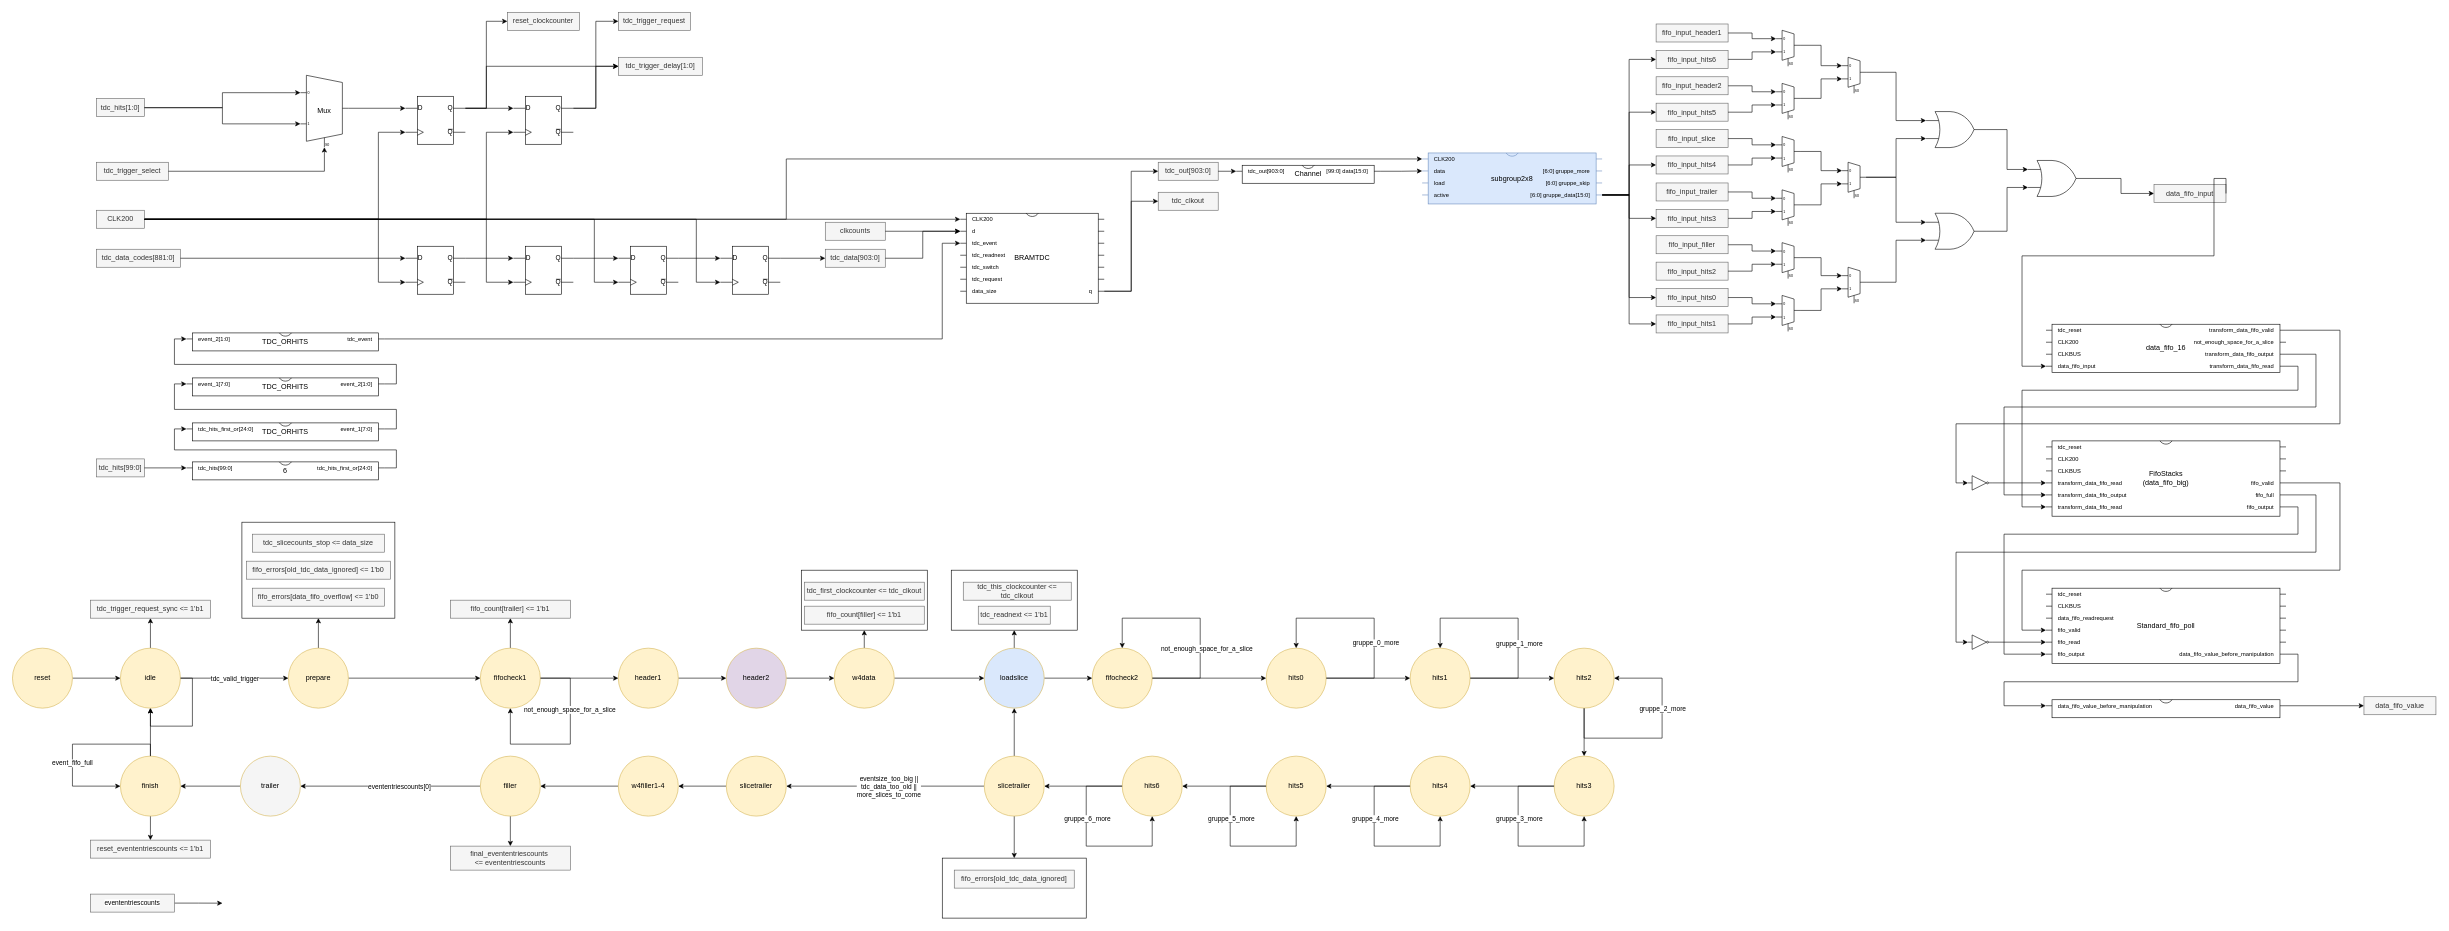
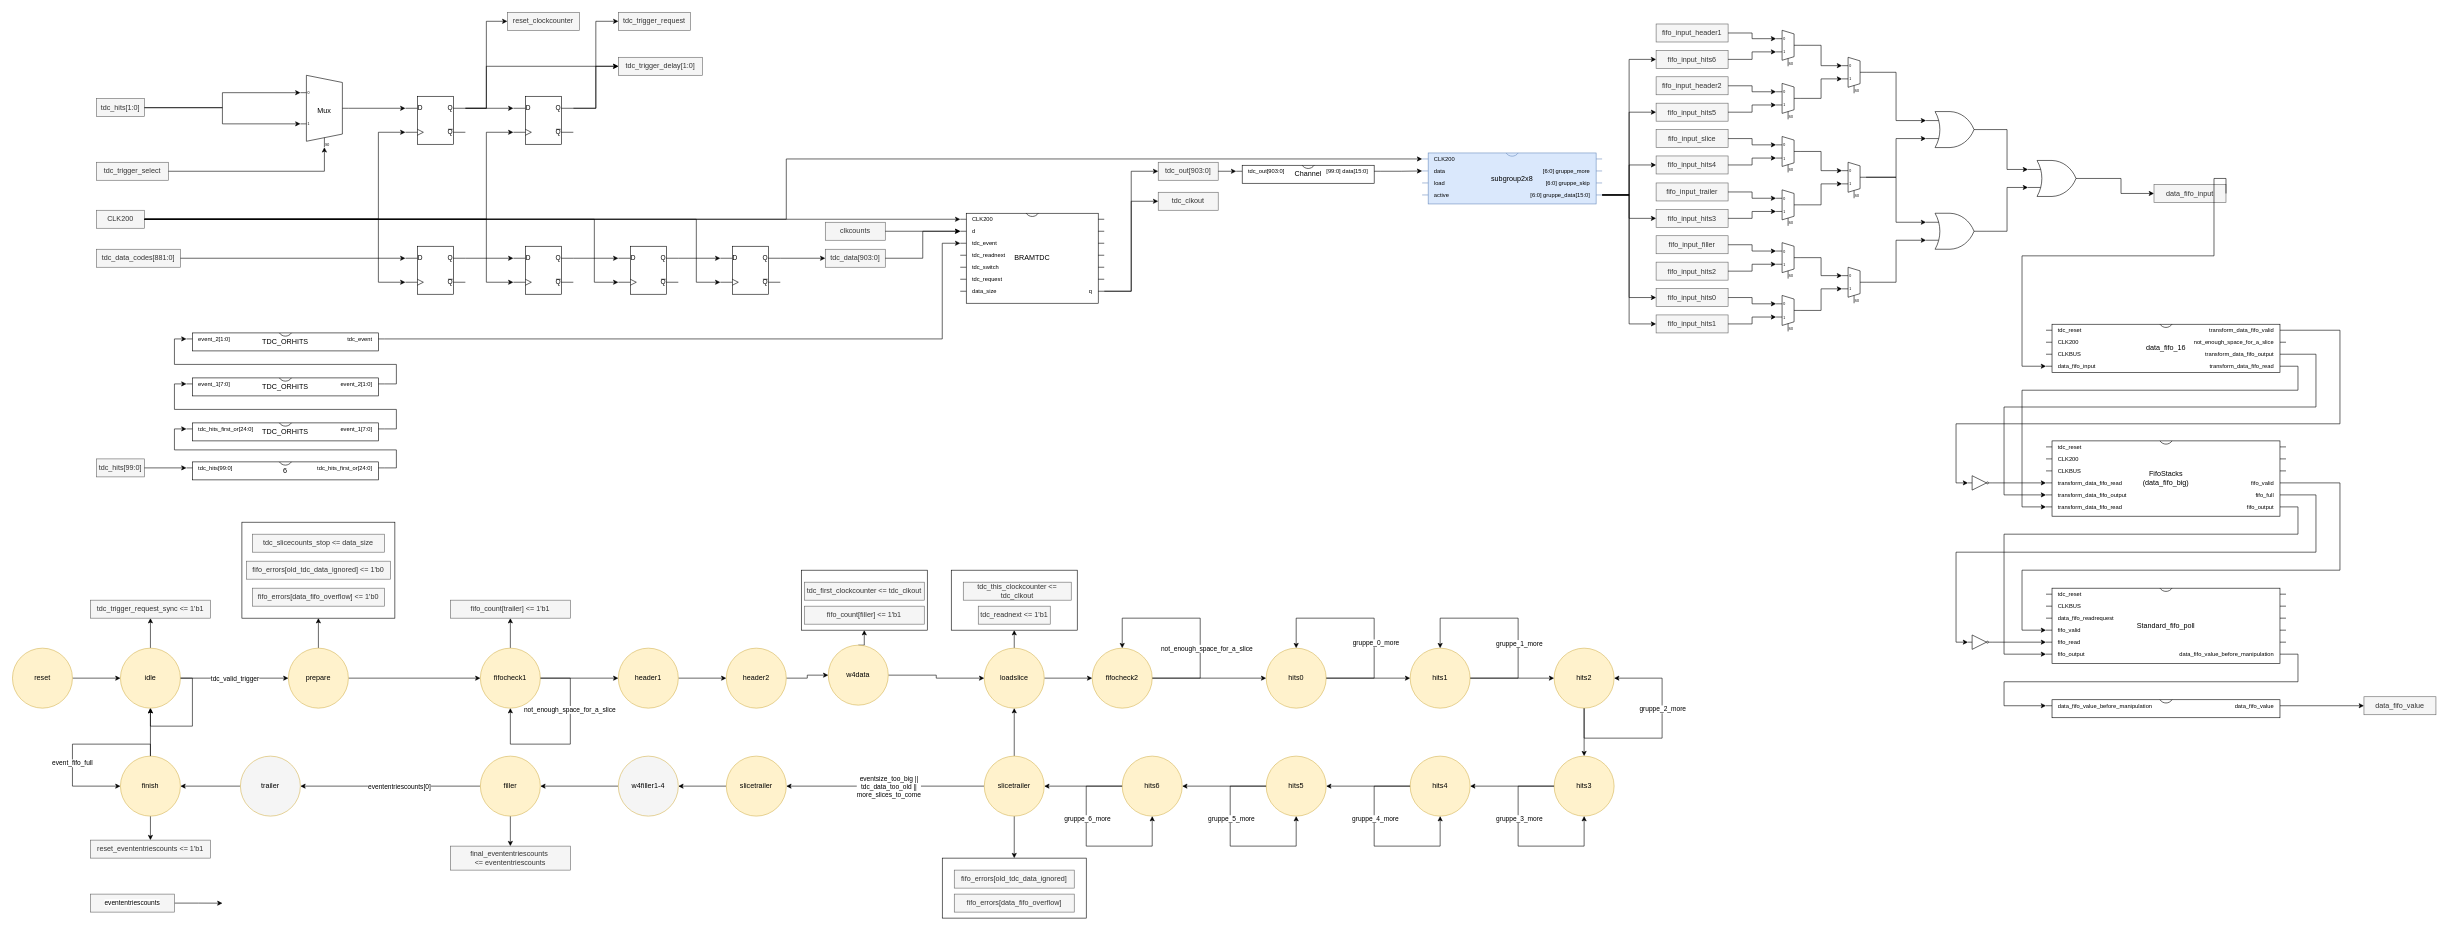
- <mxCell id="81" value="header2" style="ellipse;whiteSpace=wrap;html=1;fillColor=#e1d5e7;strokeColor=#d6b656;" parent="1" vertex="1"><mxGeometry x="1210" y="1080" width="100" height="100" as="geometry" /></mxCell>
+ <mxCell id="81" value="header2" style="ellipse;whiteSpace=wrap;html=1;fillColor=#fff2cc;strokeColor=#d6b656;" parent="1" vertex="1"><mxGeometry x="1210" y="1080" width="100" height="100" as="geometry" /></mxCell>
- <mxCell id="84" value="w4data" style="ellipse;whiteSpace=wrap;html=1;fillColor=#fff2cc;strokeColor=#d6b656;" parent="1" vertex="1"><mxGeometry x="1390" y="1080" width="100" height="100" as="geometry" /></mxCell>
+ <mxCell id="84" value="w4data" style="ellipse;whiteSpace=wrap;html=1;fillColor=#fff2cc;strokeColor=#d6b656;" parent="1" vertex="1"><mxGeometry x="1380" y="1075" width="100" height="100" as="geometry" /></mxCell>
- <mxCell id="87" value="loadslice" style="ellipse;whiteSpace=wrap;html=1;fillColor=#dae8fc;strokeColor=#d6b656;" parent="1" vertex="1"><mxGeometry x="1640" y="1080" width="100" height="100" as="geometry" /></mxCell>
+ <mxCell id="87" value="loadslice" style="ellipse;whiteSpace=wrap;html=1;fillColor=#fff2cc;strokeColor=#d6b656;" parent="1" vertex="1"><mxGeometry x="1640" y="1080" width="100" height="100" as="geometry" /></mxCell>
- <mxCell id="128" value="w4filler1-4" style="ellipse;whiteSpace=wrap;html=1;fillColor=#fff2cc;strokeColor=#d6b656;" parent="1" vertex="1"><mxGeometry x="1030" y="1260" width="100" height="100" as="geometry" /></mxCell>
+ <mxCell id="128" value="w4filler1-4" style="ellipse;whiteSpace=wrap;html=1;fillColor=#f5f5f5;strokeColor=#d6b656;" parent="1" vertex="1"><mxGeometry x="1030" y="1260" width="100" height="100" as="geometry" /></mxCell>
+ <mxCell id="155" value="fifo_errors[data_fifo_overflow]" style="text;html=1;align=center;verticalAlign=middle;whiteSpace=wrap;rounded=0;fillColor=#f5f5f5;fontColor=#333333;strokeColor=#666666;" parent="153" vertex="1"><mxGeometry x="20" y="60" width="200" height="30" as="geometry" /></mxCell>
